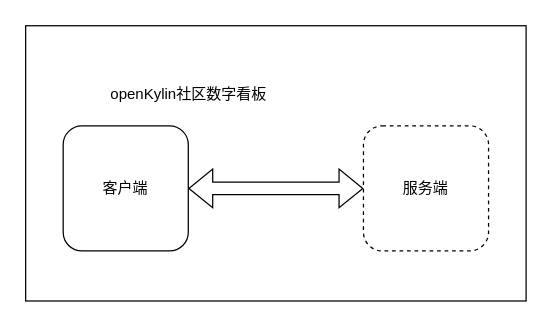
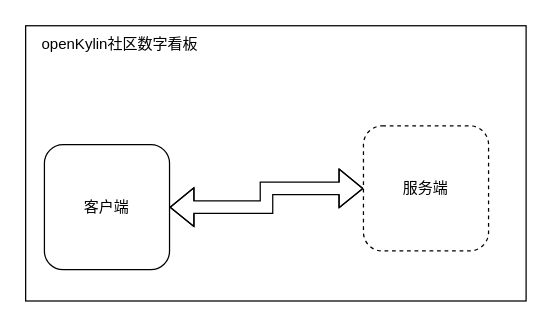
- <mxCell id="6" value="openKylin社区数字看板" style="text;html=1;align=center;verticalAlign=middle;resizable=0;points=[];autosize=1;strokeColor=none;fillColor=none;" vertex="1" parent="1"><mxGeometry x="75" y="60" width="150" height="30" as="geometry" /></mxCell>
+ <mxCell id="6" value="openKylin社区数字看板" style="text;html=1;align=center;verticalAlign=middle;resizable=0;points=[];autosize=1;strokeColor=none;fillColor=none;" vertex="1" parent="1"><mxGeometry x="20" y="20" width="150" height="30" as="geometry" /></mxCell>
- <mxCell id="4" value="客户端" style="rounded=1;whiteSpace=wrap;html=1;" vertex="1" parent="1"><mxGeometry x="50" y="100" width="100" height="100" as="geometry" /></mxCell>
+ <mxCell id="4" value="客户端" style="rounded=1;whiteSpace=wrap;html=1;" vertex="1" parent="1"><mxGeometry x="35" y="115" width="100" height="100" as="geometry" /></mxCell>
